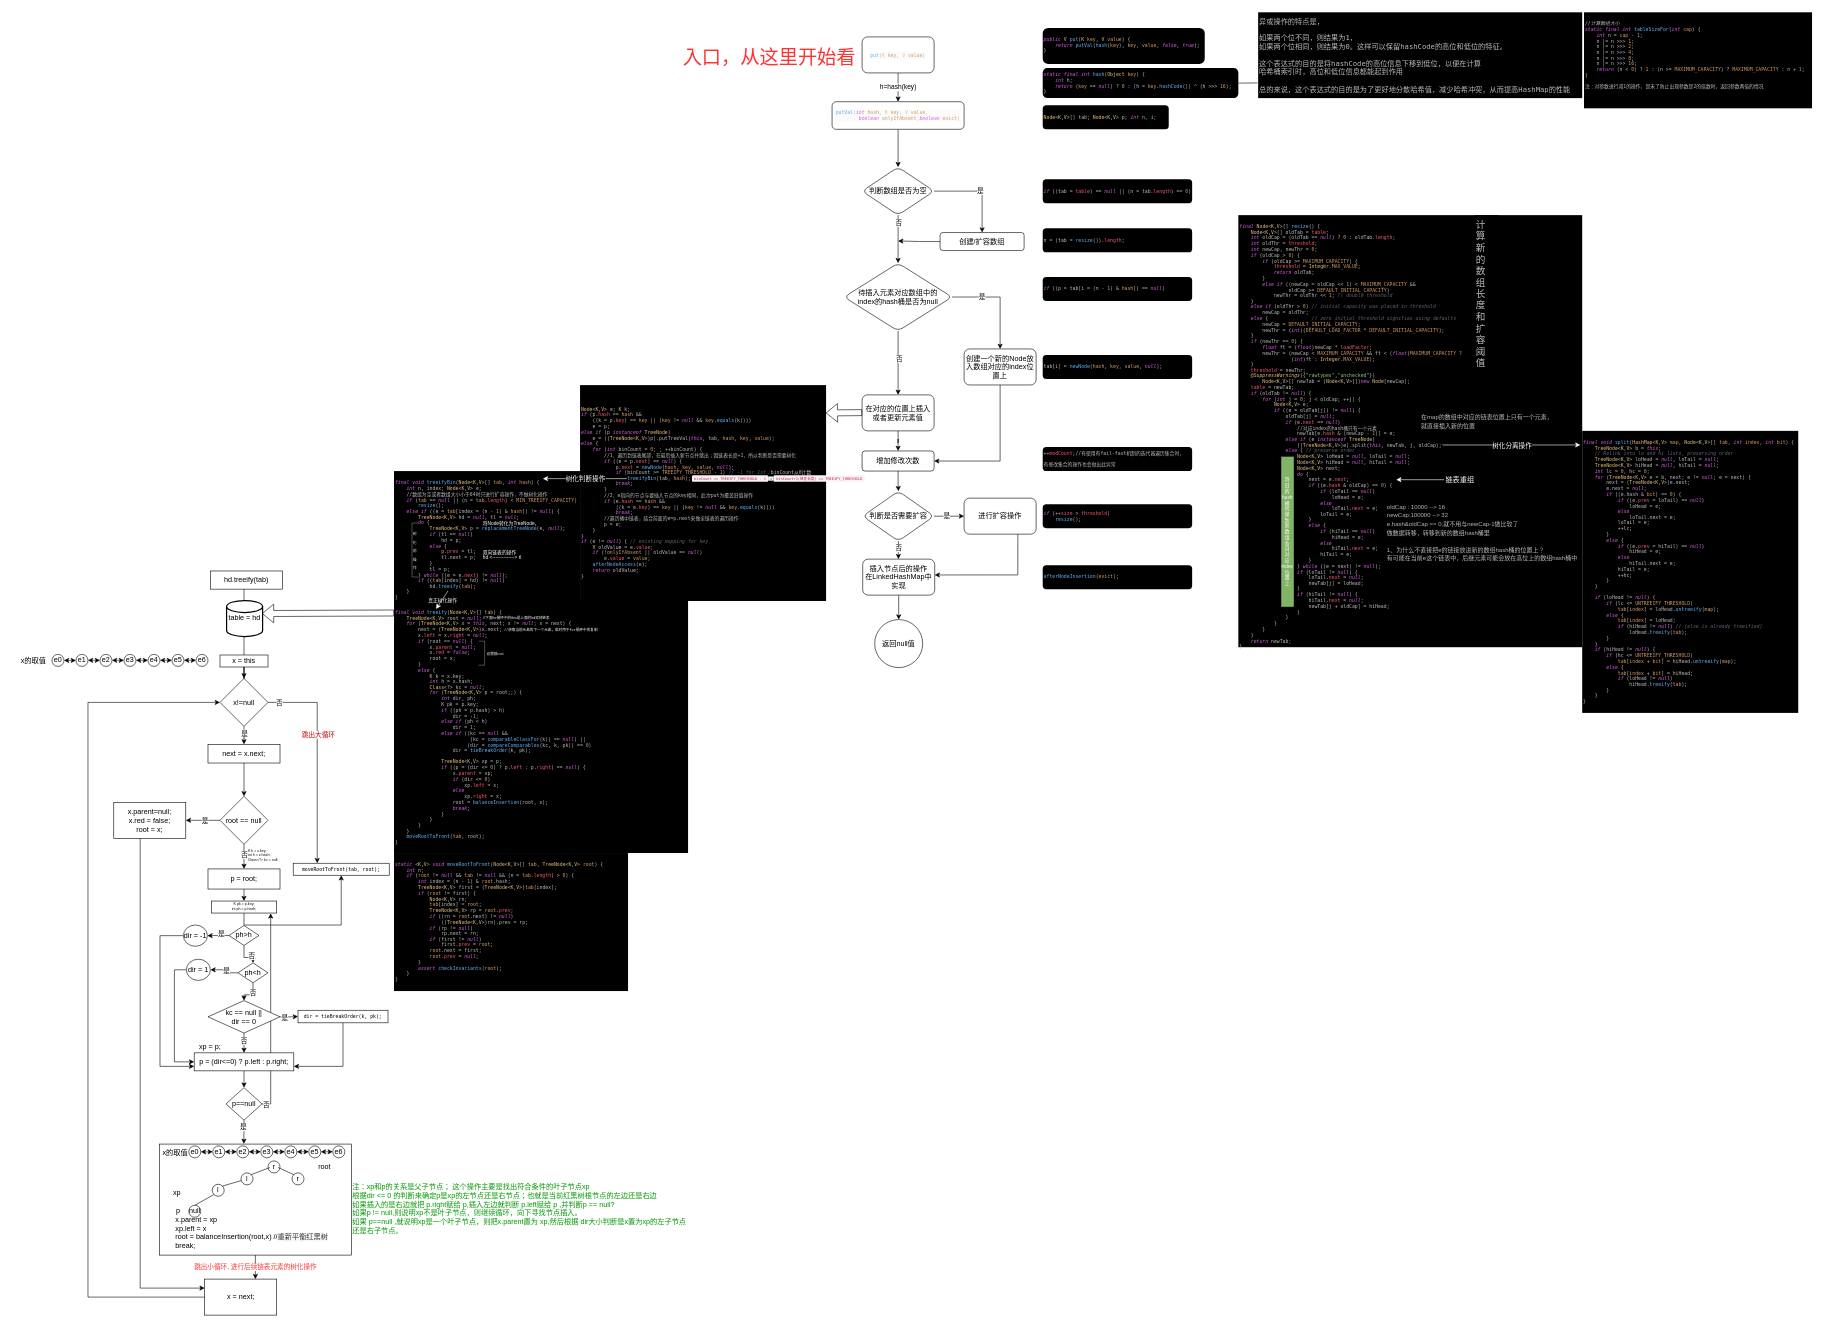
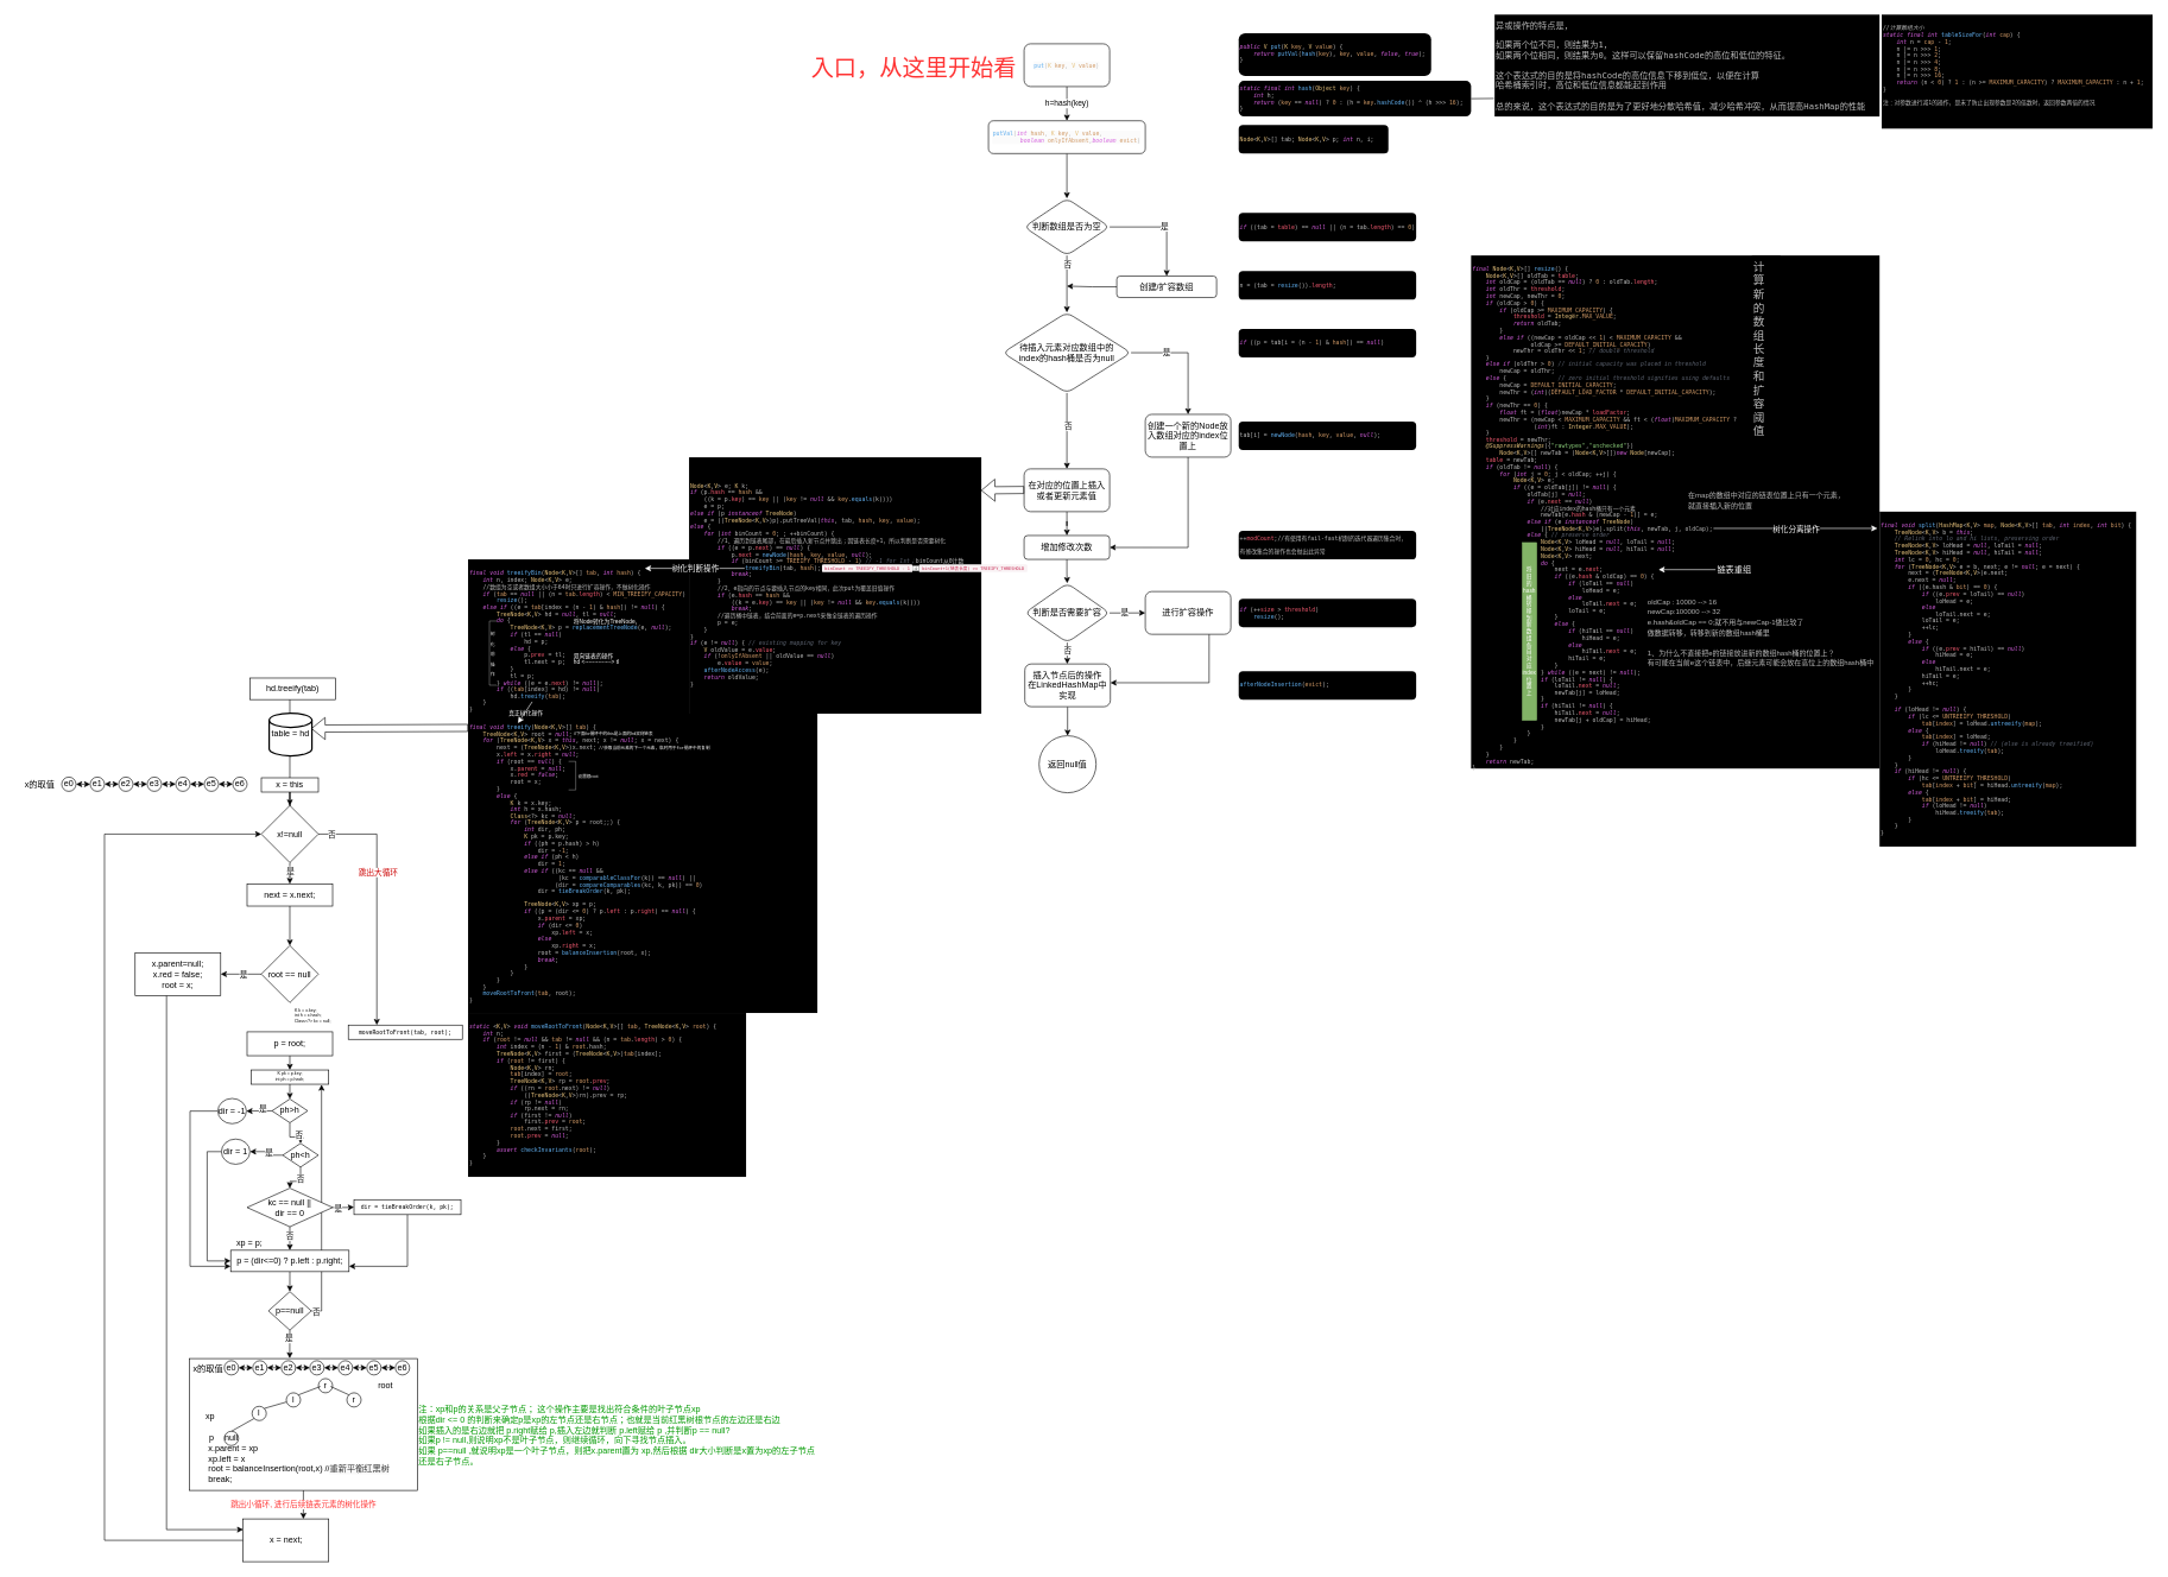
- <mxCell id="87" value="" style="edgeStyle=orthogonalEdgeStyle;rounded=0;orthogonalLoop=1;jettySize=auto;html=1;" parent="1" source="89" target="95" edge="1"><mxGeometry relative="1" as="geometry" /></mxCell>
- <mxCell id="88" value="否" style="edgeLabel;html=1;align=center;verticalAlign=middle;resizable=0;points=[];" parent="87" vertex="1" connectable="0"><mxGeometry x="-0.167" relative="1" as="geometry"><mxPoint as="offset" /></mxGeometry></mxCell>
- <mxCell id="128" style="edgeStyle=orthogonalEdgeStyle;rounded=0;orthogonalLoop=1;jettySize=auto;html=1;exitX=0.5;exitY=1;exitDx=0;exitDy=0;" parent="1" source="129" target="96" edge="1"><mxGeometry relative="1" as="geometry" /></mxCell>
+ <mxCell id="128" style="edgeStyle=orthogonalEdgeStyle;rounded=0;orthogonalLoop=1;jettySize=auto;html=1;exitX=0.5;exitY=1;exitDx=0;exitDy=0;entryX=0.5;entryY=0;entryDx=0;entryDy=0;" parent="1" source="129" target="104" edge="1"><mxGeometry relative="1" as="geometry" /></mxCell>
